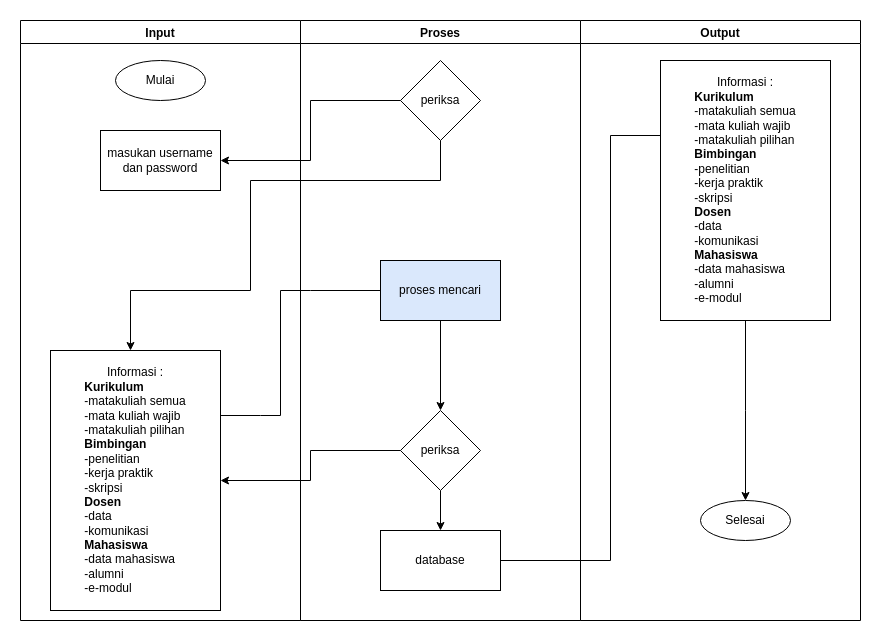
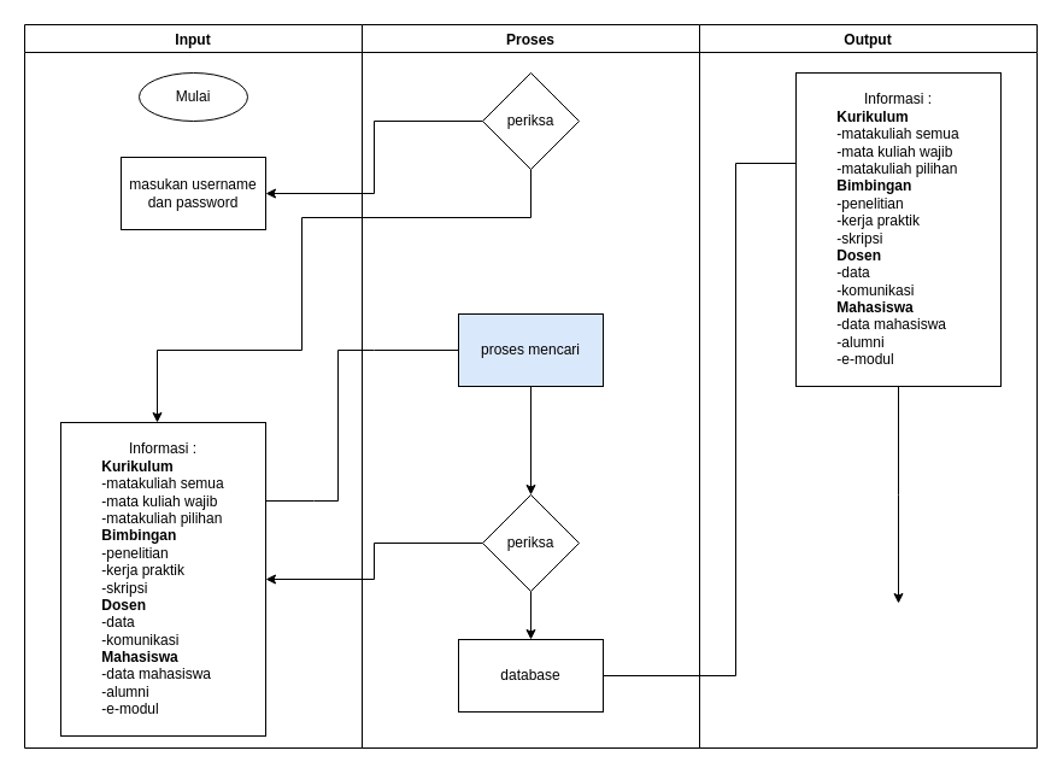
- <mxCell id="16" value="Selesai" style="ellipse;whiteSpace=wrap;html=1;" vertex="1" parent="13"><mxGeometry x="120" y="480" width="90" height="40" as="geometry" /></mxCell>
